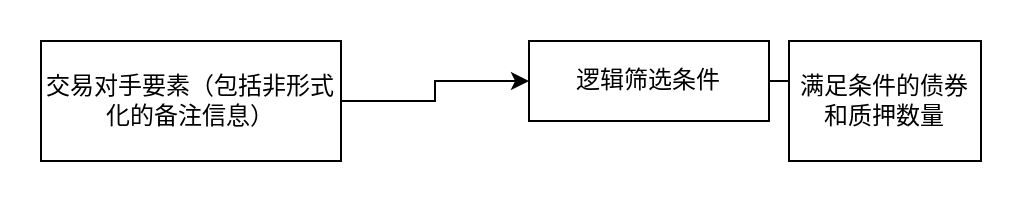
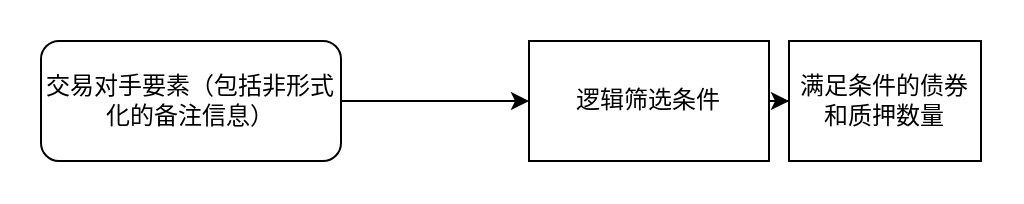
- <mxCell id="5" value="逻辑筛选条件" style="rounded=0;whiteSpace=wrap;html=1;" vertex="1" parent="1"><mxGeometry x="264" y="20" width="120" height="40" as="geometry" /></mxCell>
+ <mxCell id="5" value="逻辑筛选条件" style="rounded=0;whiteSpace=wrap;html=1;" vertex="1" parent="1"><mxGeometry x="264" y="20" width="120" height="60" as="geometry" /></mxCell>
- <mxCell id="3" value="交易对手要素（包括非形式化的备注信息）" style="rounded=0;whiteSpace=wrap;html=1;" vertex="1" parent="1"><mxGeometry x="20" y="20" width="150" height="60" as="geometry" /></mxCell>
+ <mxCell id="3" value="交易对手要素（包括非形式化的备注信息）" style="whiteSpace=wrap;html=1;rounded=1;" vertex="1" parent="1"><mxGeometry x="20" y="20" width="150" height="60" as="geometry" /></mxCell>
